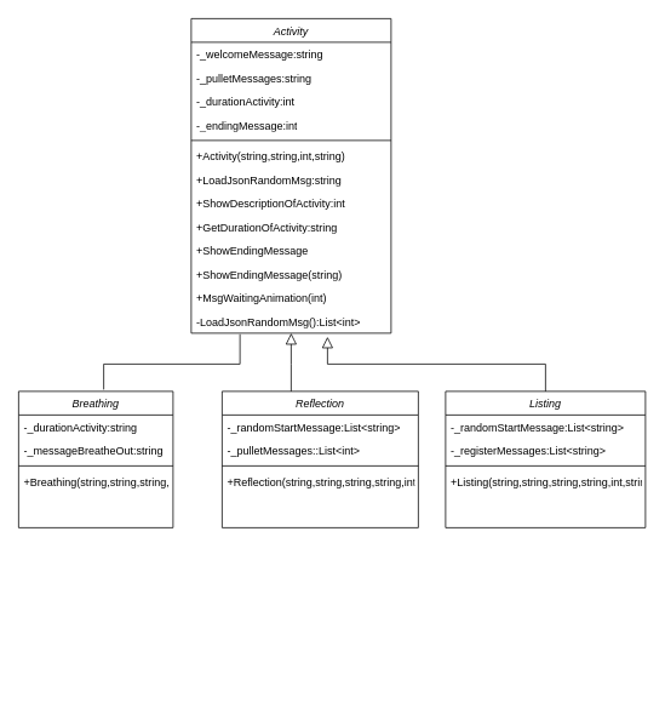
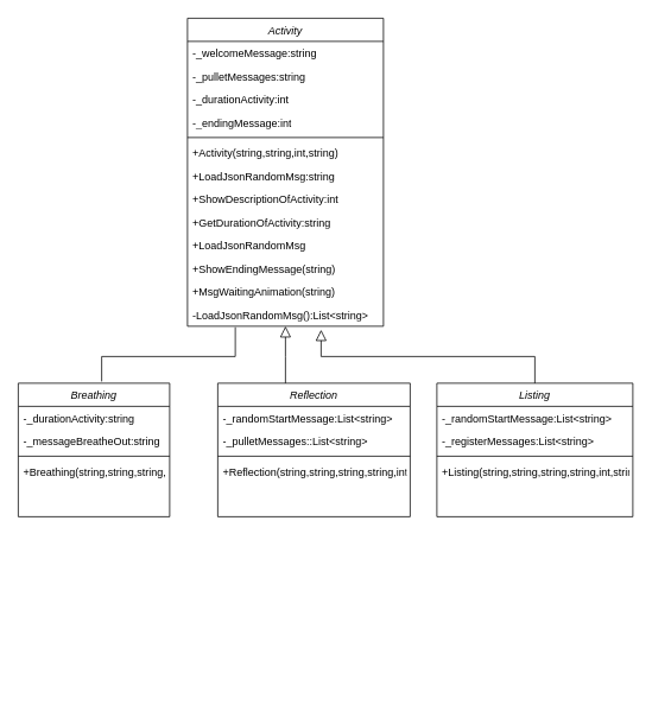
- <mxCell id="28" value="+ShowEndingMessage" style="text;strokeColor=none;fillColor=none;align=left;verticalAlign=top;spacingLeft=4;spacingRight=4;overflow=hidden;rotatable=0;points=[[0,0.5],[1,0.5]];portConstraint=eastwest;whiteSpace=wrap;html=1;" vertex="1" parent="18"><mxGeometry y="242" width="220" height="26" as="geometry" /></mxCell>
+ <mxCell id="28" value="+LoadJsonRandomMsg" style="text;strokeColor=none;fillColor=none;align=left;verticalAlign=top;spacingLeft=4;spacingRight=4;overflow=hidden;rotatable=0;points=[[0,0.5],[1,0.5]];portConstraint=eastwest;whiteSpace=wrap;html=1;" vertex="1" parent="18"><mxGeometry y="242" width="220" height="26" as="geometry" /></mxCell>
- <mxCell id="30" value="+MsgWaitingAnimation(int)" style="text;strokeColor=none;fillColor=none;align=left;verticalAlign=top;spacingLeft=4;spacingRight=4;overflow=hidden;rotatable=0;points=[[0,0.5],[1,0.5]];portConstraint=eastwest;whiteSpace=wrap;html=1;" vertex="1" parent="18"><mxGeometry y="294" width="220" height="26" as="geometry" /></mxCell>
+ <mxCell id="30" value="+MsgWaitingAnimation(string)" style="text;strokeColor=none;fillColor=none;align=left;verticalAlign=top;spacingLeft=4;spacingRight=4;overflow=hidden;rotatable=0;points=[[0,0.5],[1,0.5]];portConstraint=eastwest;whiteSpace=wrap;html=1;" vertex="1" parent="18"><mxGeometry y="294" width="220" height="26" as="geometry" /></mxCell>
- <mxCell id="31" value="-LoadJsonRandomMsg():List&amp;lt;int&amp;gt;" style="text;strokeColor=none;fillColor=none;align=left;verticalAlign=top;spacingLeft=4;spacingRight=4;overflow=hidden;rotatable=0;points=[[0,0.5],[1,0.5]];portConstraint=eastwest;whiteSpace=wrap;html=1;" vertex="1" parent="18"><mxGeometry y="320" width="220" height="26" as="geometry" /></mxCell>
+ <mxCell id="31" value="-LoadJsonRandomMsg():List&amp;lt;string&amp;gt;" style="text;strokeColor=none;fillColor=none;align=left;verticalAlign=top;spacingLeft=4;spacingRight=4;overflow=hidden;rotatable=0;points=[[0,0.5],[1,0.5]];portConstraint=eastwest;whiteSpace=wrap;html=1;" vertex="1" parent="18"><mxGeometry y="320" width="220" height="26" as="geometry" /></mxCell>
- <mxCell id="10" value="-_pulletMessages::List&amp;lt;int&amp;gt;" style="text;strokeColor=none;fillColor=none;align=left;verticalAlign=top;spacingLeft=4;spacingRight=4;overflow=hidden;rotatable=0;points=[[0,0.5],[1,0.5]];portConstraint=eastwest;whiteSpace=wrap;html=1;" vertex="1" parent="8"><mxGeometry y="52" width="216" height="26" as="geometry" /></mxCell>
+ <mxCell id="10" value="-_pulletMessages::List&amp;lt;string&amp;gt;" style="text;strokeColor=none;fillColor=none;align=left;verticalAlign=top;spacingLeft=4;spacingRight=4;overflow=hidden;rotatable=0;points=[[0,0.5],[1,0.5]];portConstraint=eastwest;whiteSpace=wrap;html=1;" vertex="1" parent="8"><mxGeometry y="52" width="216" height="26" as="geometry" /></mxCell>
